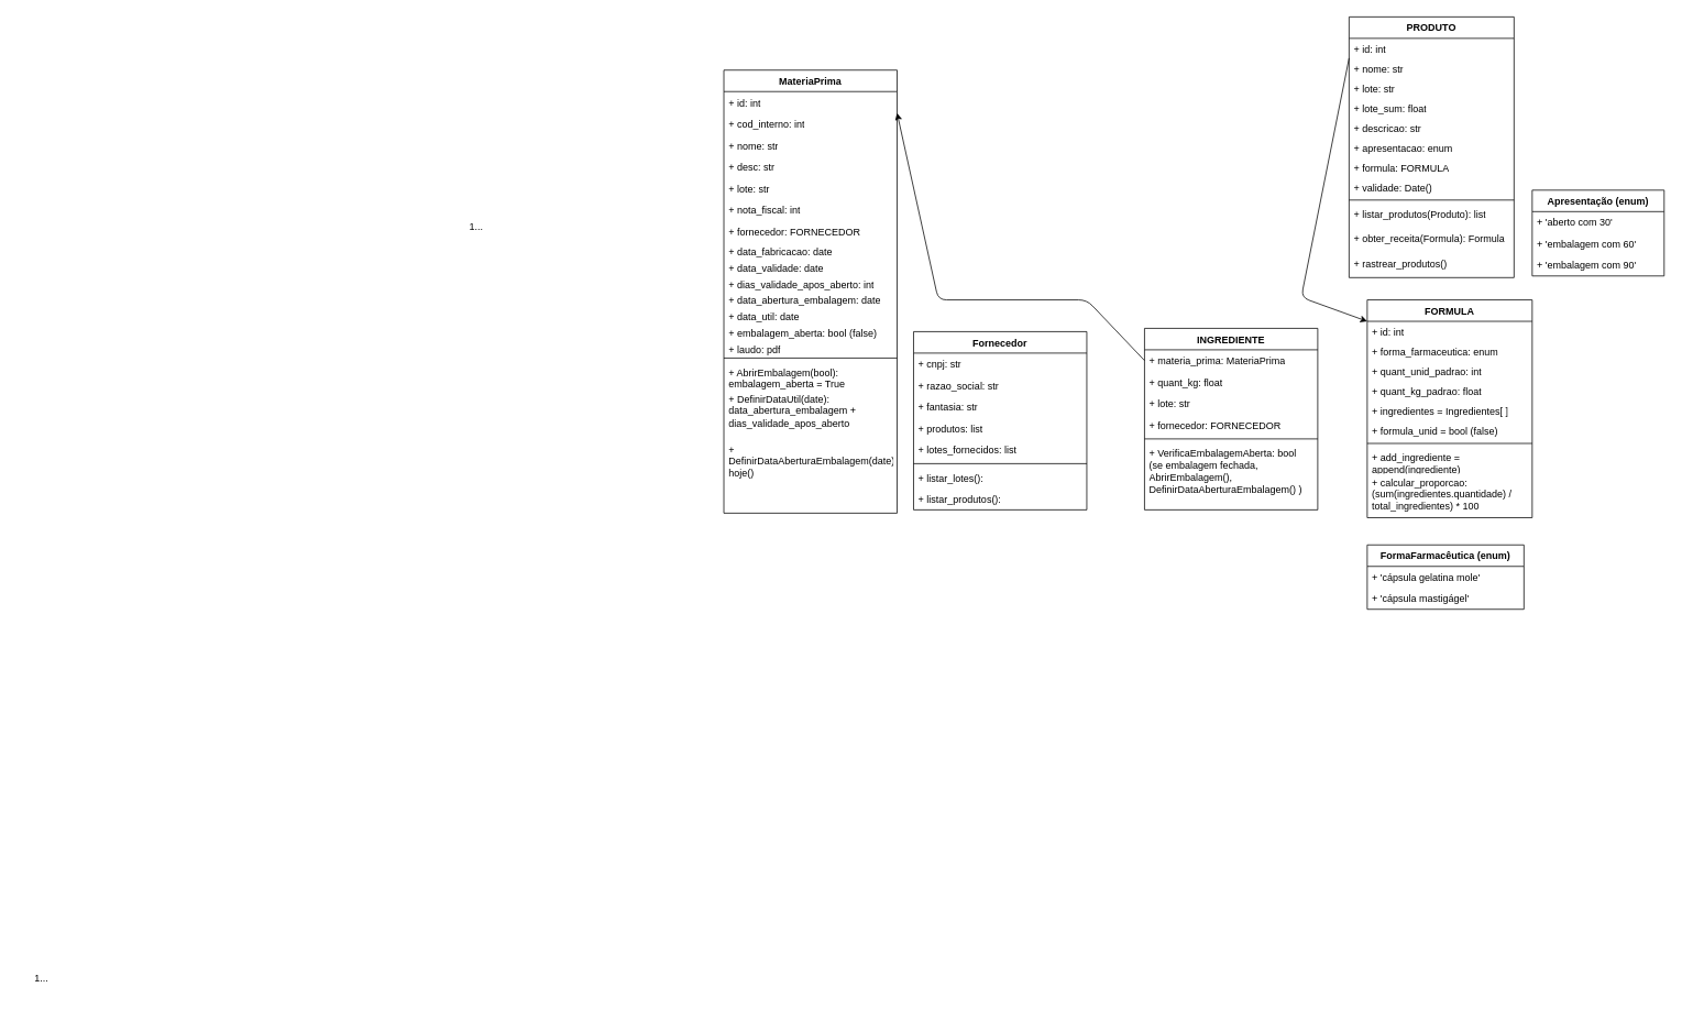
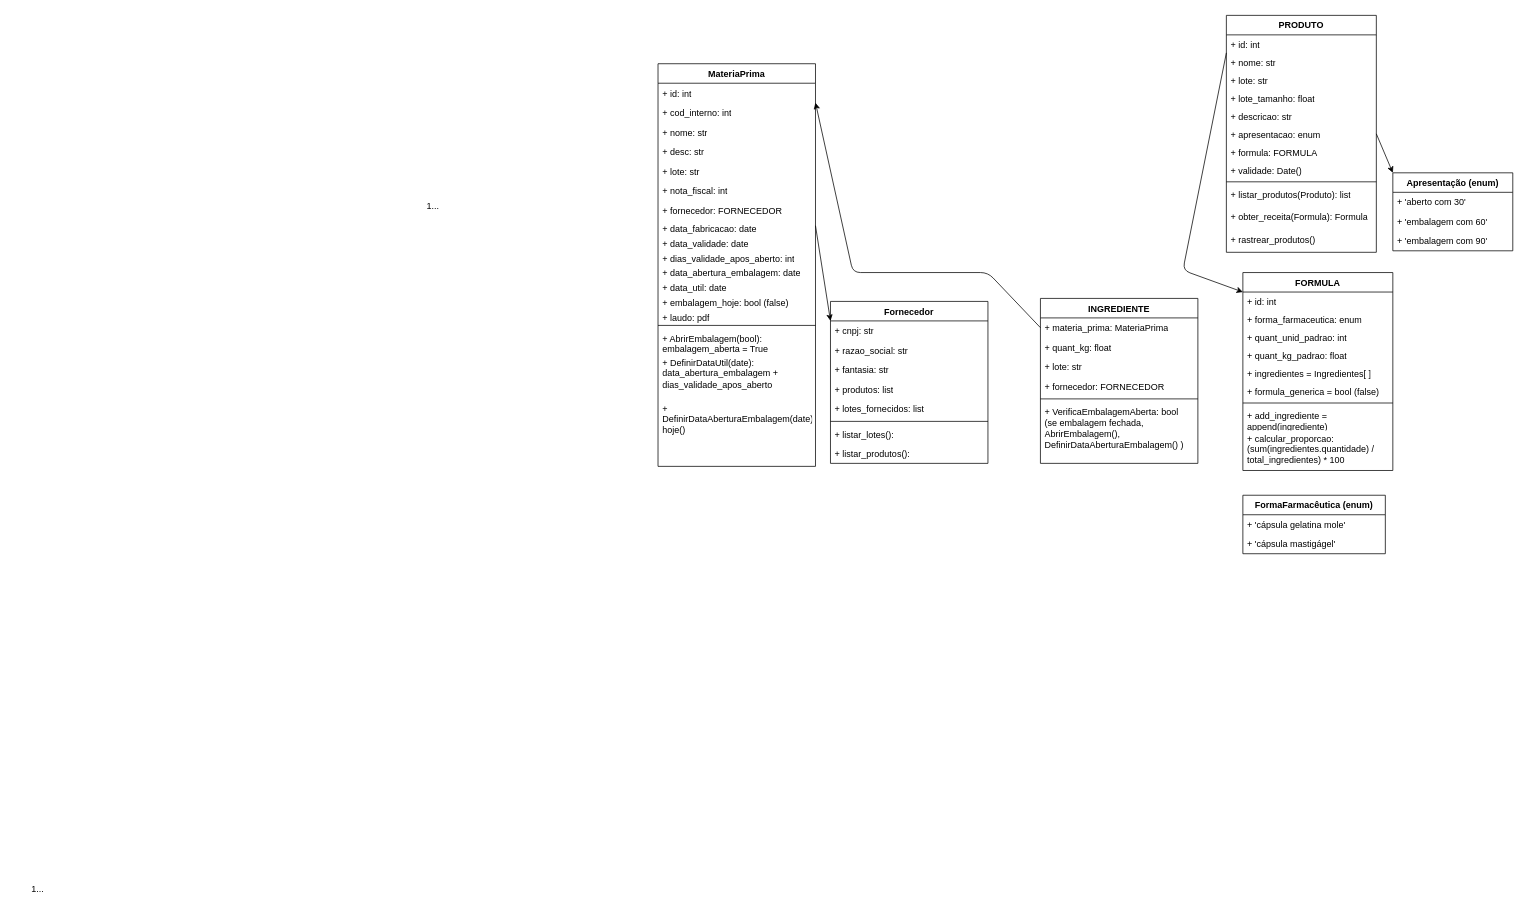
- <mxCell id="6" value="&lt;div&gt;+ lote_sum: float&lt;/div&gt;" style="text;strokeColor=none;fillColor=none;align=left;verticalAlign=top;spacingLeft=4;spacingRight=4;overflow=hidden;rotatable=0;points=[[0,0.5],[1,0.5]];portConstraint=eastwest;whiteSpace=wrap;html=1;" parent="2" vertex="1"><mxGeometry y="98" width="200" height="24" as="geometry" /></mxCell>
+ <mxCell id="6" value="&lt;div&gt;+ lote_tamanho: float&lt;/div&gt;" style="text;strokeColor=none;fillColor=none;align=left;verticalAlign=top;spacingLeft=4;spacingRight=4;overflow=hidden;rotatable=0;points=[[0,0.5],[1,0.5]];portConstraint=eastwest;whiteSpace=wrap;html=1;" parent="2" vertex="1"><mxGeometry y="98" width="200" height="24" as="geometry" /></mxCell>
+ <mxCell id="38" style="edgeStyle=none;html=1;exitX=1;exitY=0.5;exitDx=0;exitDy=0;noEdgeStyle=1;orthogonal=1;" parent="1" source="8" target="34" edge="1"><mxGeometry relative="1" as="geometry"><Array as="points" /></mxGeometry></mxCell>
+ <mxCell id="59" style="edgeStyle=none;html=1;exitX=1;exitY=0.5;exitDx=0;exitDy=0;noEdgeStyle=1;orthogonal=1;" parent="1" source="23" target="51" edge="1"><mxGeometry relative="1" as="geometry"><Array as="points" /></mxGeometry></mxCell>
- <mxCell id="28" value="&lt;span style=&quot;color: rgb(0, 0, 0);&quot;&gt;+ embalagem_aberta: bool (false)&lt;/span&gt;" style="text;strokeColor=none;fillColor=none;align=left;verticalAlign=top;spacingLeft=4;spacingRight=4;overflow=hidden;rotatable=0;points=[[0,0.5],[1,0.5]];portConstraint=eastwest;whiteSpace=wrap;html=1;" vertex="1" parent="15"><mxGeometry y="305" width="210" height="20" as="geometry" /></mxCell>
+ <mxCell id="28" value="&lt;span style=&quot;color: rgb(0, 0, 0);&quot;&gt;+ embalagem_hoje: bool (false)&lt;/span&gt;" style="text;strokeColor=none;fillColor=none;align=left;verticalAlign=top;spacingLeft=4;spacingRight=4;overflow=hidden;rotatable=0;points=[[0,0.5],[1,0.5]];portConstraint=eastwest;whiteSpace=wrap;html=1;" vertex="1" parent="15"><mxGeometry y="305" width="210" height="20" as="geometry" /></mxCell>
- <mxCell id="68" value="&lt;div&gt;+ formula_unid = bool (false)&lt;/div&gt;" style="text;strokeColor=none;fillColor=none;align=left;verticalAlign=top;spacingLeft=4;spacingRight=4;overflow=hidden;rotatable=0;points=[[0,0.5],[1,0.5]];portConstraint=eastwest;whiteSpace=wrap;html=1;" vertex="1" parent="62"><mxGeometry y="146" width="200" height="24" as="geometry" /></mxCell>
+ <mxCell id="68" value="&lt;div&gt;+ formula_generica = bool (false)&lt;/div&gt;" style="text;strokeColor=none;fillColor=none;align=left;verticalAlign=top;spacingLeft=4;spacingRight=4;overflow=hidden;rotatable=0;points=[[0,0.5],[1,0.5]];portConstraint=eastwest;whiteSpace=wrap;html=1;" vertex="1" parent="62"><mxGeometry y="146" width="200" height="24" as="geometry" /></mxCell>
